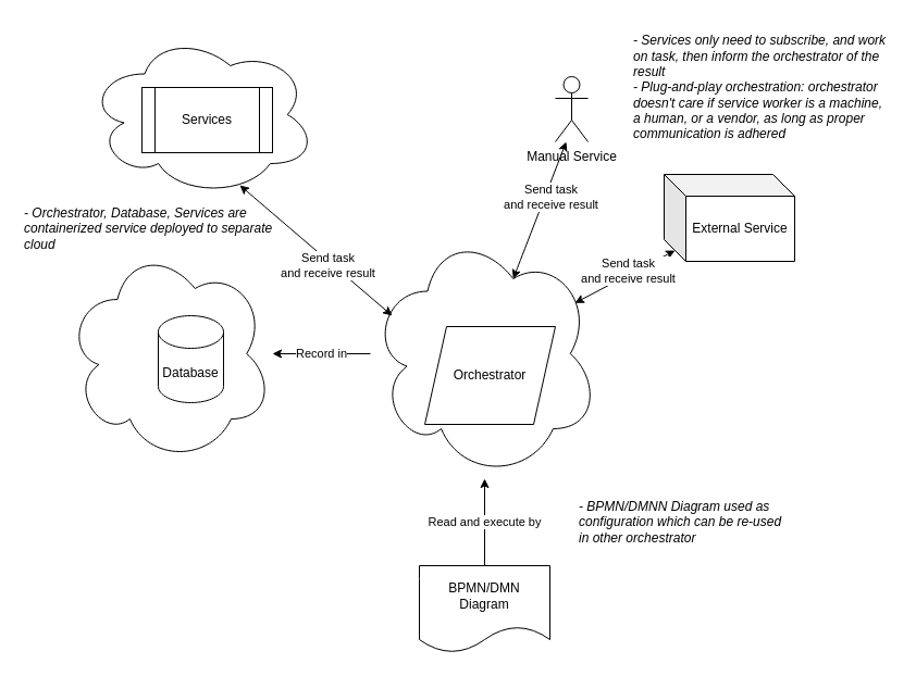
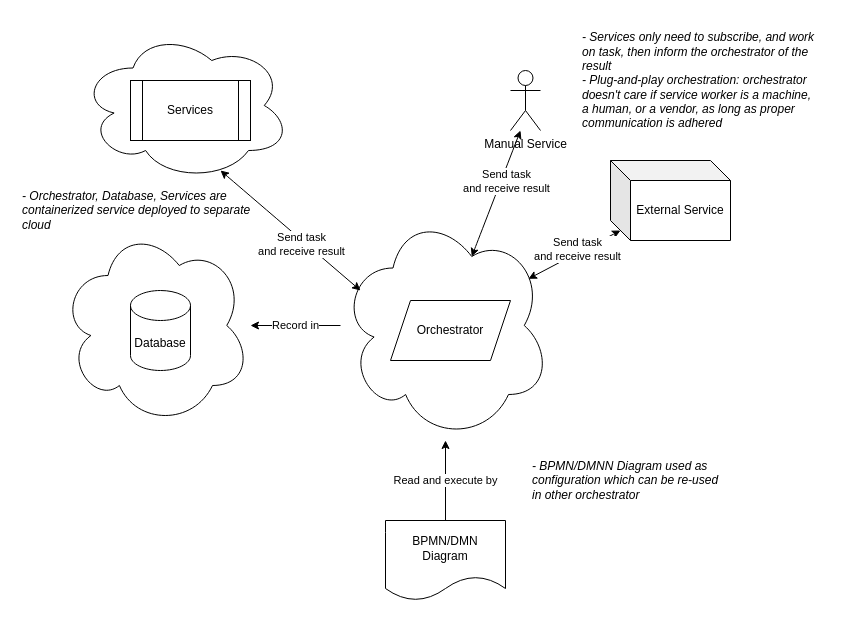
- <mxCell id="8" value="Database" style="shape=cylinder3;whiteSpace=wrap;html=1;boundedLbl=1;backgroundOutline=1;size=15;" vertex="1" parent="1"><mxGeometry x="145" y="290" width="60" height="80" as="geometry" /></mxCell>
+ <mxCell id="8" value="Database" style="shape=cylinder3;whiteSpace=wrap;html=1;boundedLbl=1;backgroundOutline=1;size=15;" vertex="1" parent="1"><mxGeometry x="130" y="290" width="60" height="80" as="geometry" /></mxCell>
- <mxCell id="4" value="Orchestrator" style="shape=parallelogram;perimeter=parallelogramPerimeter;whiteSpace=wrap;html=1;fixedSize=1;" vertex="1" parent="1"><mxGeometry x="390" y="300" width="120" height="90" as="geometry" /></mxCell>
+ <mxCell id="4" value="Orchestrator" style="shape=parallelogram;perimeter=parallelogramPerimeter;whiteSpace=wrap;html=1;fixedSize=1;" vertex="1" parent="1"><mxGeometry x="390" y="300" width="120" height="60" as="geometry" /></mxCell>
